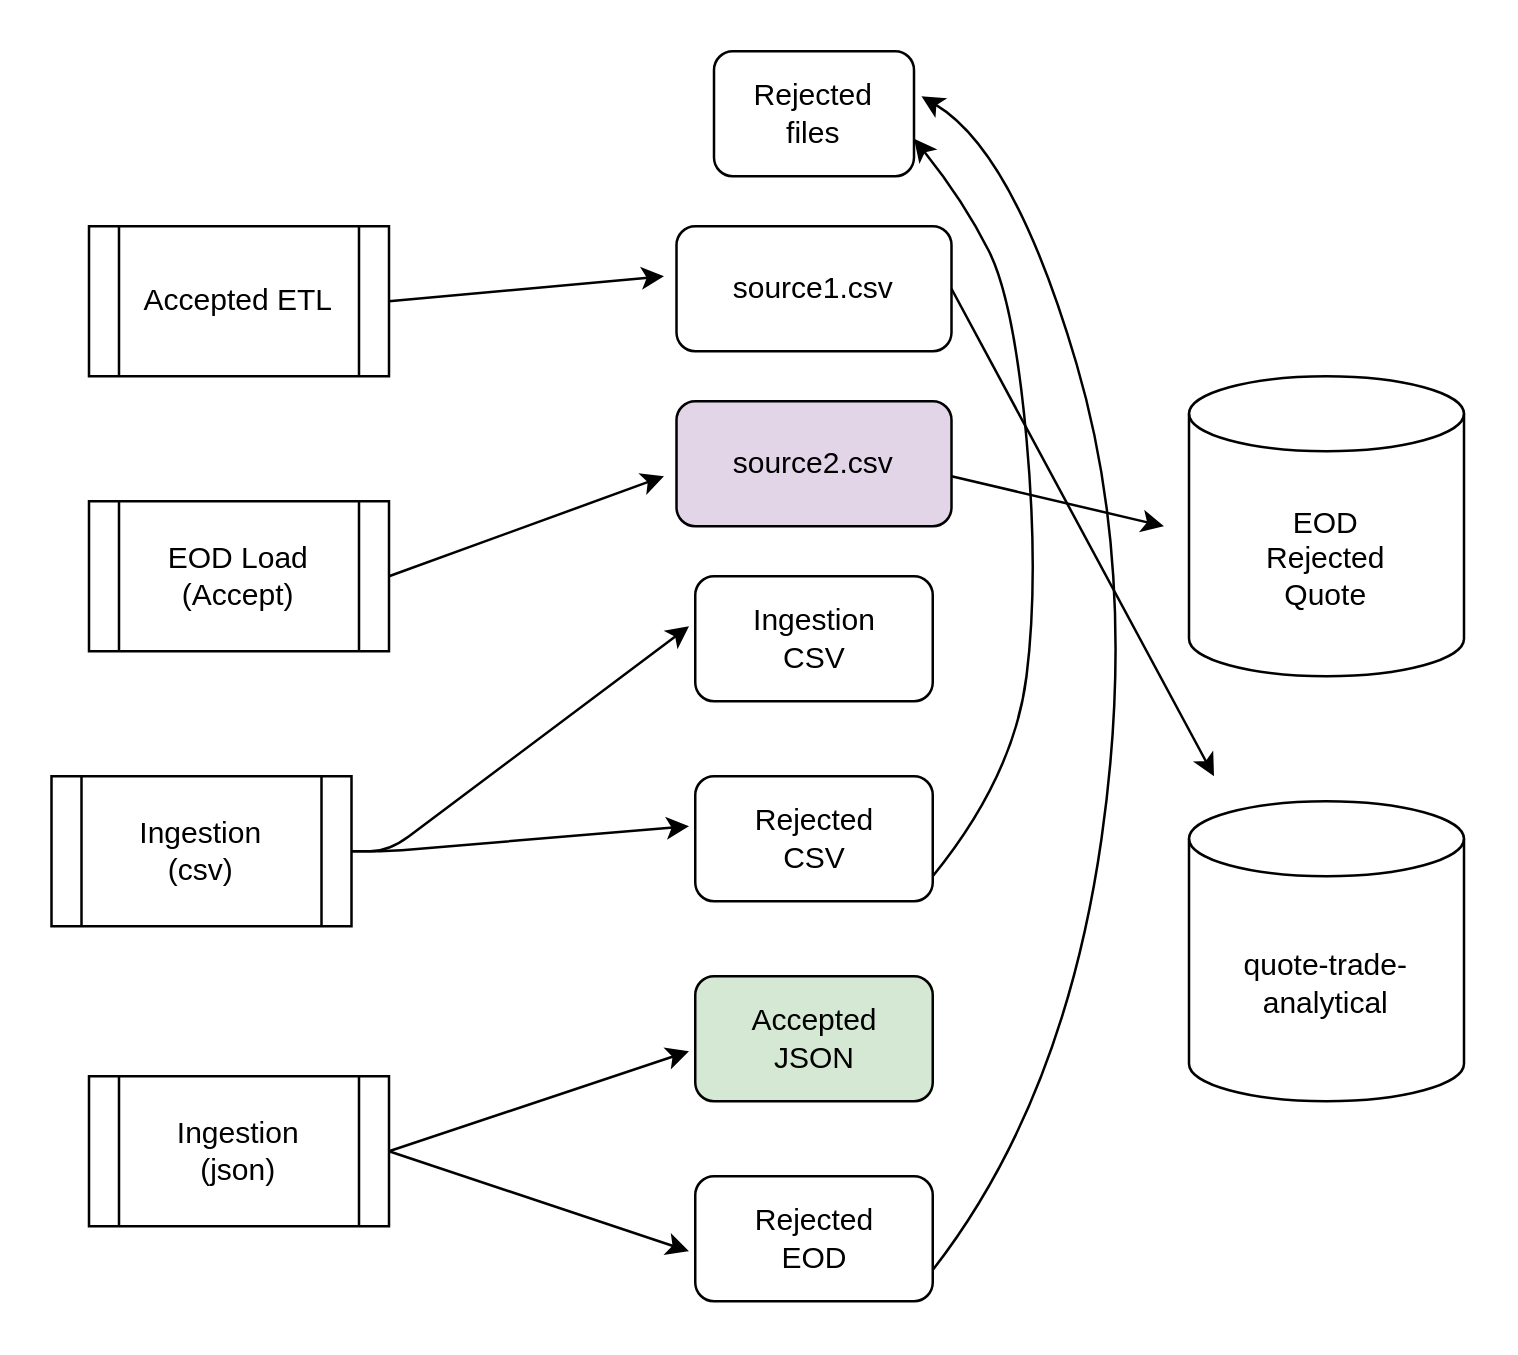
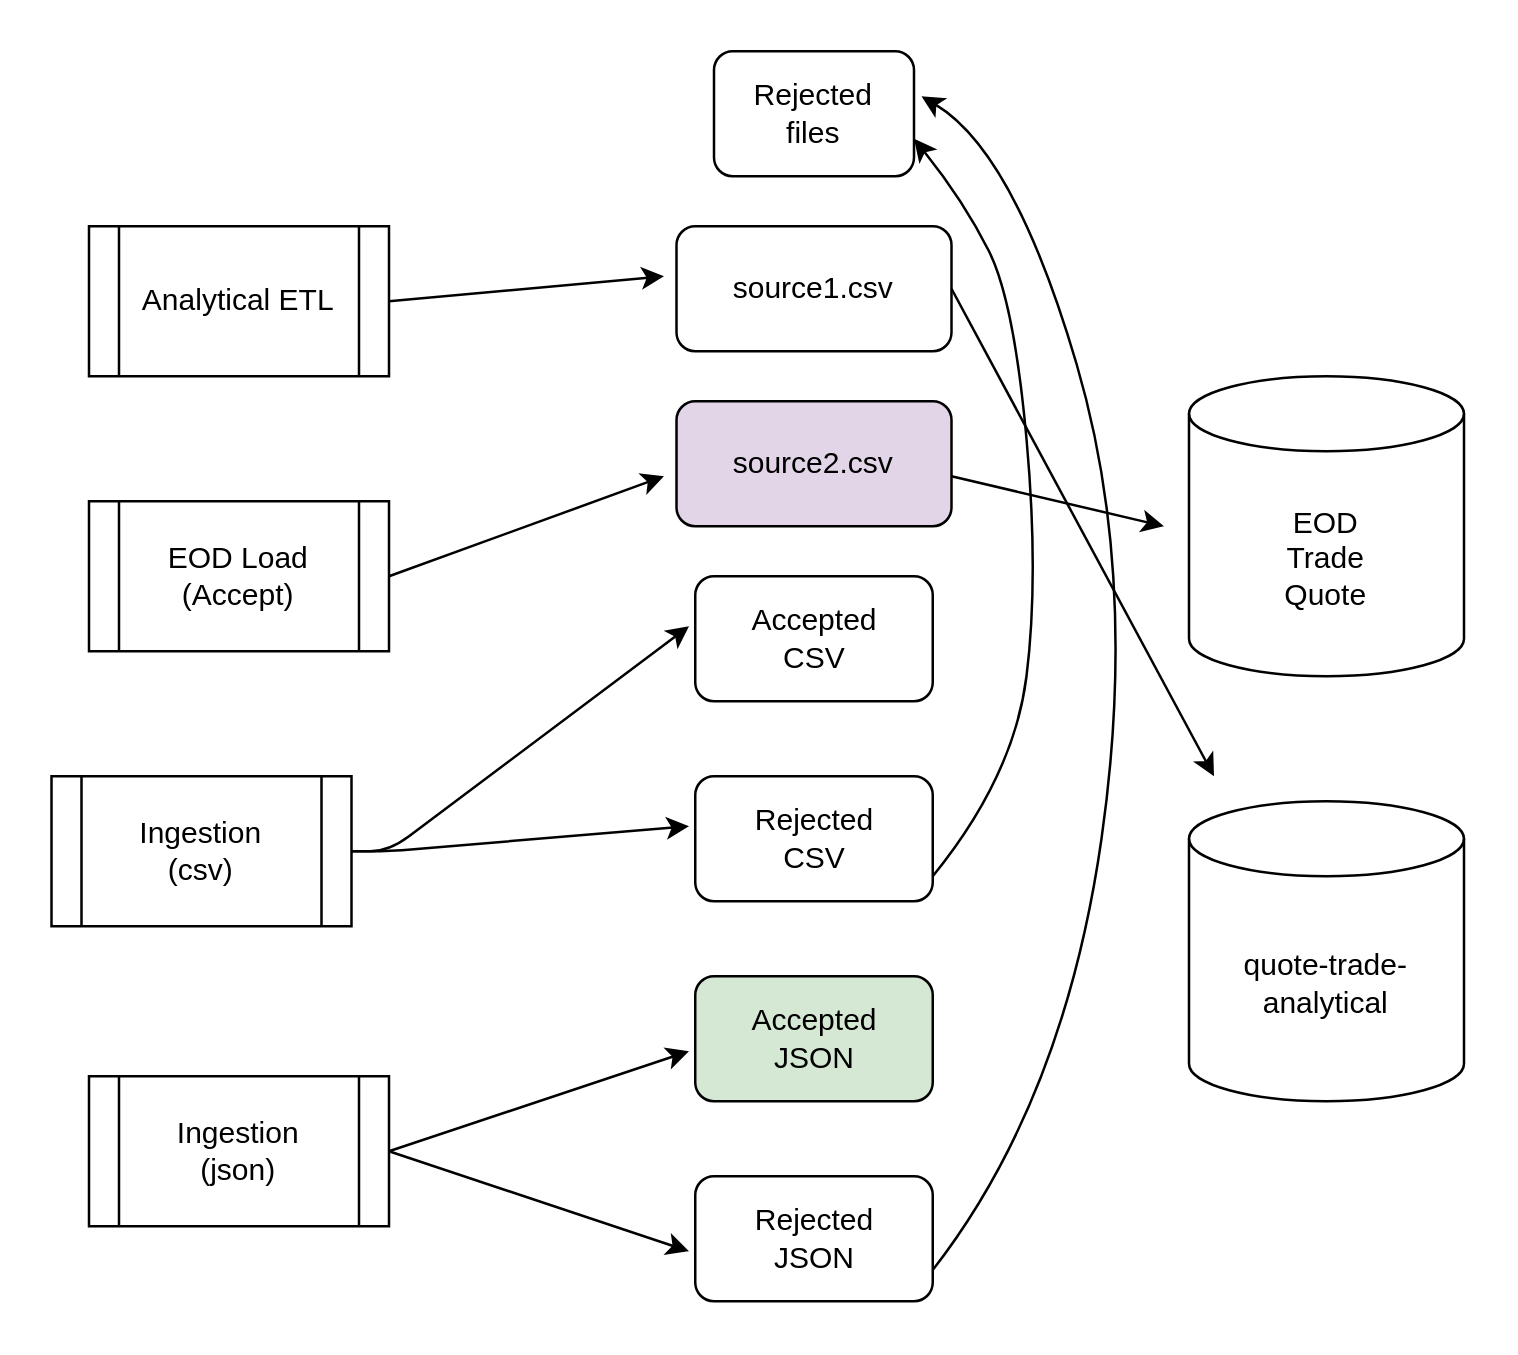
- <mxCell id="2" value="Accepted ETL" style="shape=process;whiteSpace=wrap;html=1;backgroundOutline=1;" vertex="1" parent="1"><mxGeometry x="35" y="90" width="120" height="60" as="geometry" /></mxCell>
+ <mxCell id="2" value="Analytical ETL" style="shape=process;whiteSpace=wrap;html=1;backgroundOutline=1;" vertex="1" parent="1"><mxGeometry x="35" y="90" width="120" height="60" as="geometry" /></mxCell>
- <mxCell id="13" value="EOD&lt;br&gt;Rejected&lt;br&gt;Quote" style="shape=cylinder3;whiteSpace=wrap;html=1;boundedLbl=1;backgroundOutline=1;size=15;" vertex="1" parent="1"><mxGeometry x="475" y="150" width="110" height="120" as="geometry" /></mxCell>
+ <mxCell id="13" value="EOD&lt;br&gt;Trade&lt;br&gt;Quote" style="shape=cylinder3;whiteSpace=wrap;html=1;boundedLbl=1;backgroundOutline=1;size=15;" vertex="1" parent="1"><mxGeometry x="475" y="150" width="110" height="120" as="geometry" /></mxCell>
- <mxCell id="9" value="Ingestion&lt;br&gt;CSV" style="rounded=1;whiteSpace=wrap;html=1;" vertex="1" parent="1"><mxGeometry x="277.5" y="230" width="95" height="50" as="geometry" /></mxCell>
+ <mxCell id="9" value="Accepted&lt;br&gt;CSV" style="rounded=1;whiteSpace=wrap;html=1;" vertex="1" parent="1"><mxGeometry x="277.5" y="230" width="95" height="50" as="geometry" /></mxCell>
- <mxCell id="12" value="Rejected&lt;br&gt;EOD" style="rounded=1;whiteSpace=wrap;html=1;" vertex="1" parent="1"><mxGeometry x="277.5" y="470" width="95" height="50" as="geometry" /></mxCell>
+ <mxCell id="12" value="Rejected&lt;br&gt;JSON" style="rounded=1;whiteSpace=wrap;html=1;" vertex="1" parent="1"><mxGeometry x="277.5" y="470" width="95" height="50" as="geometry" /></mxCell>
